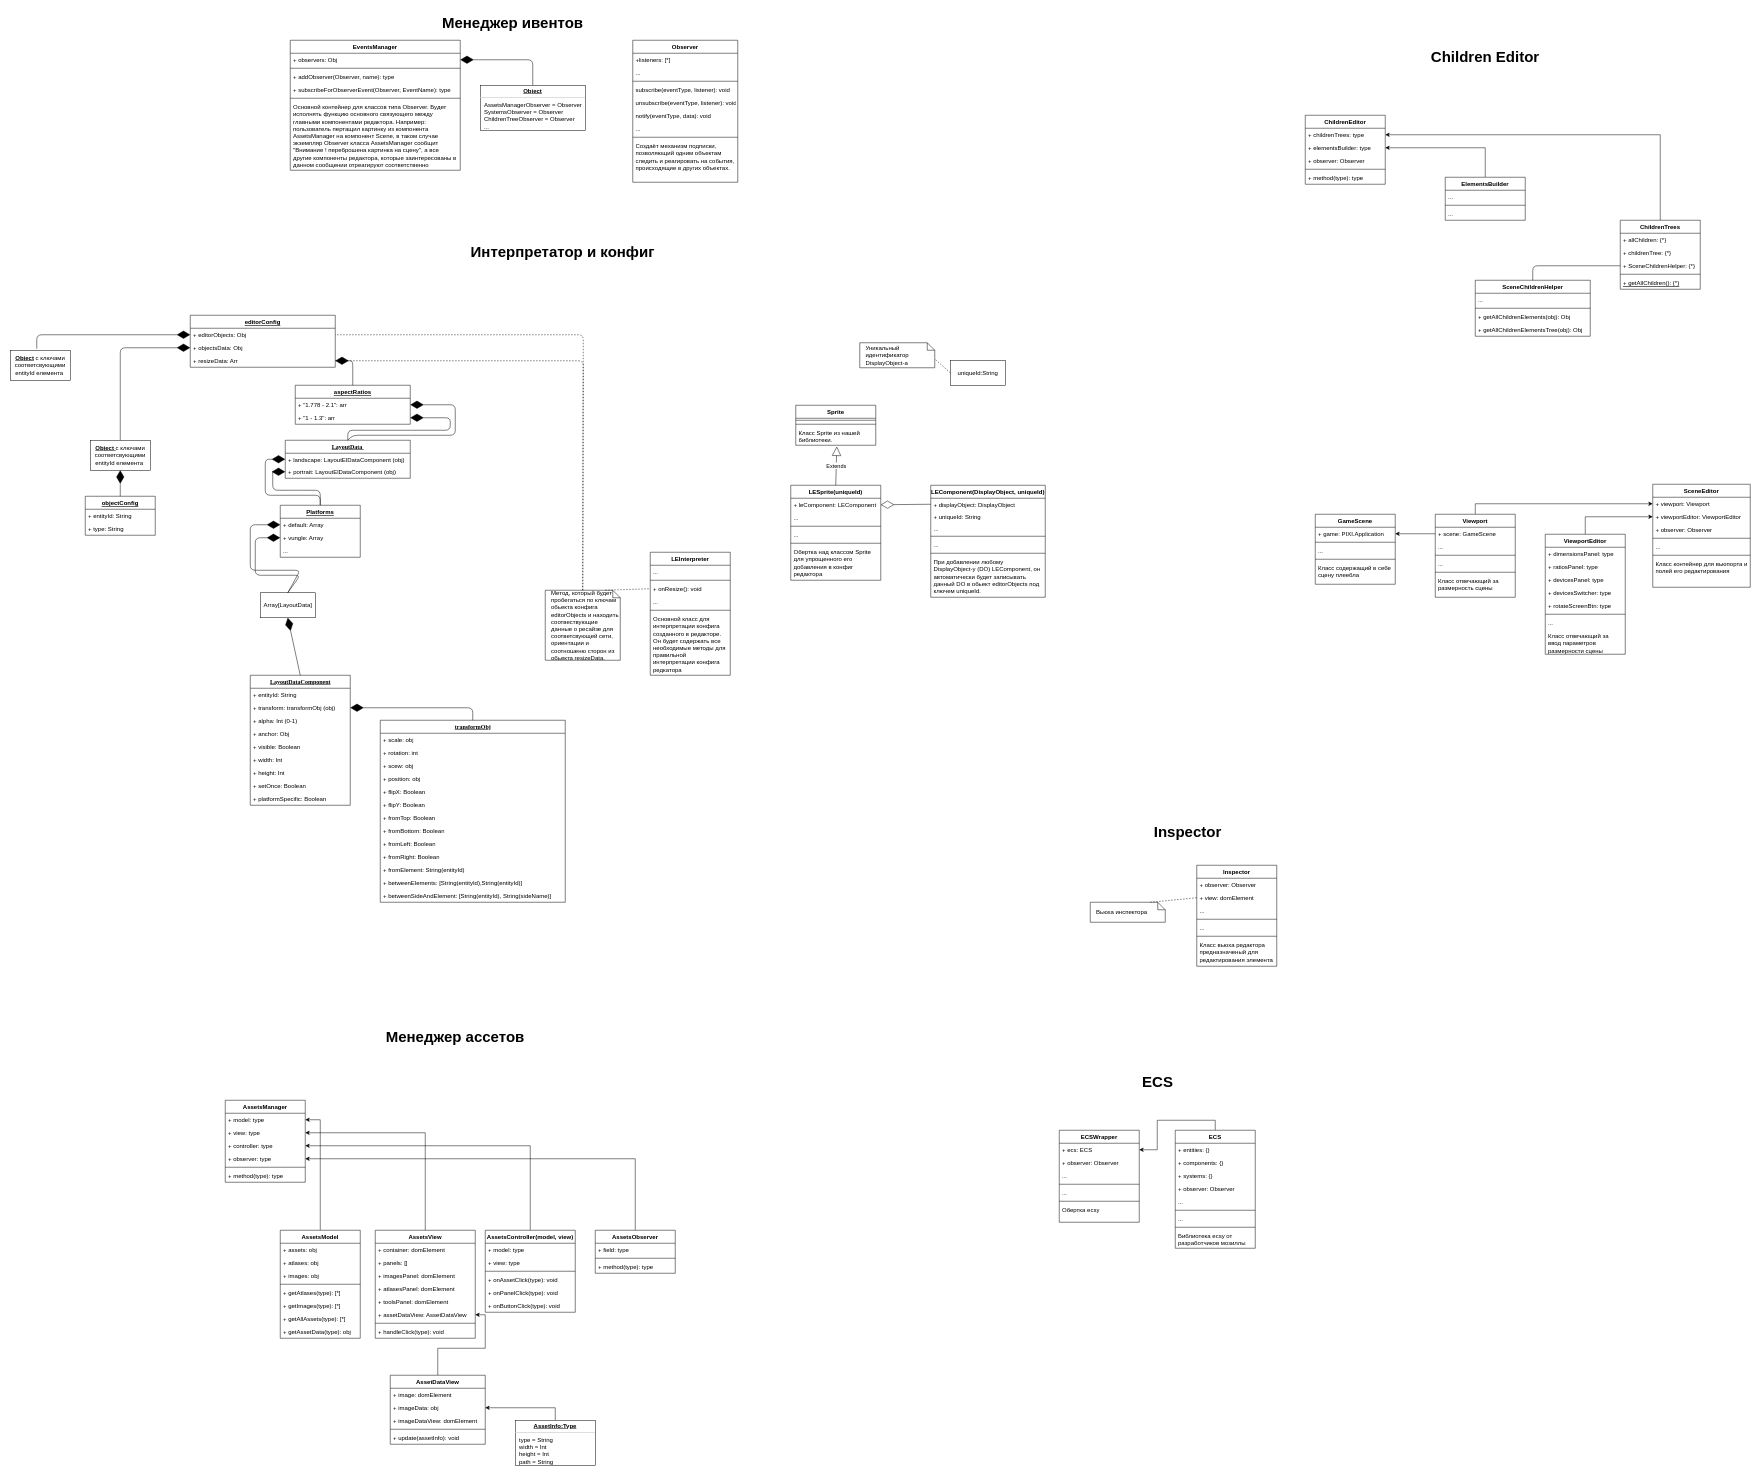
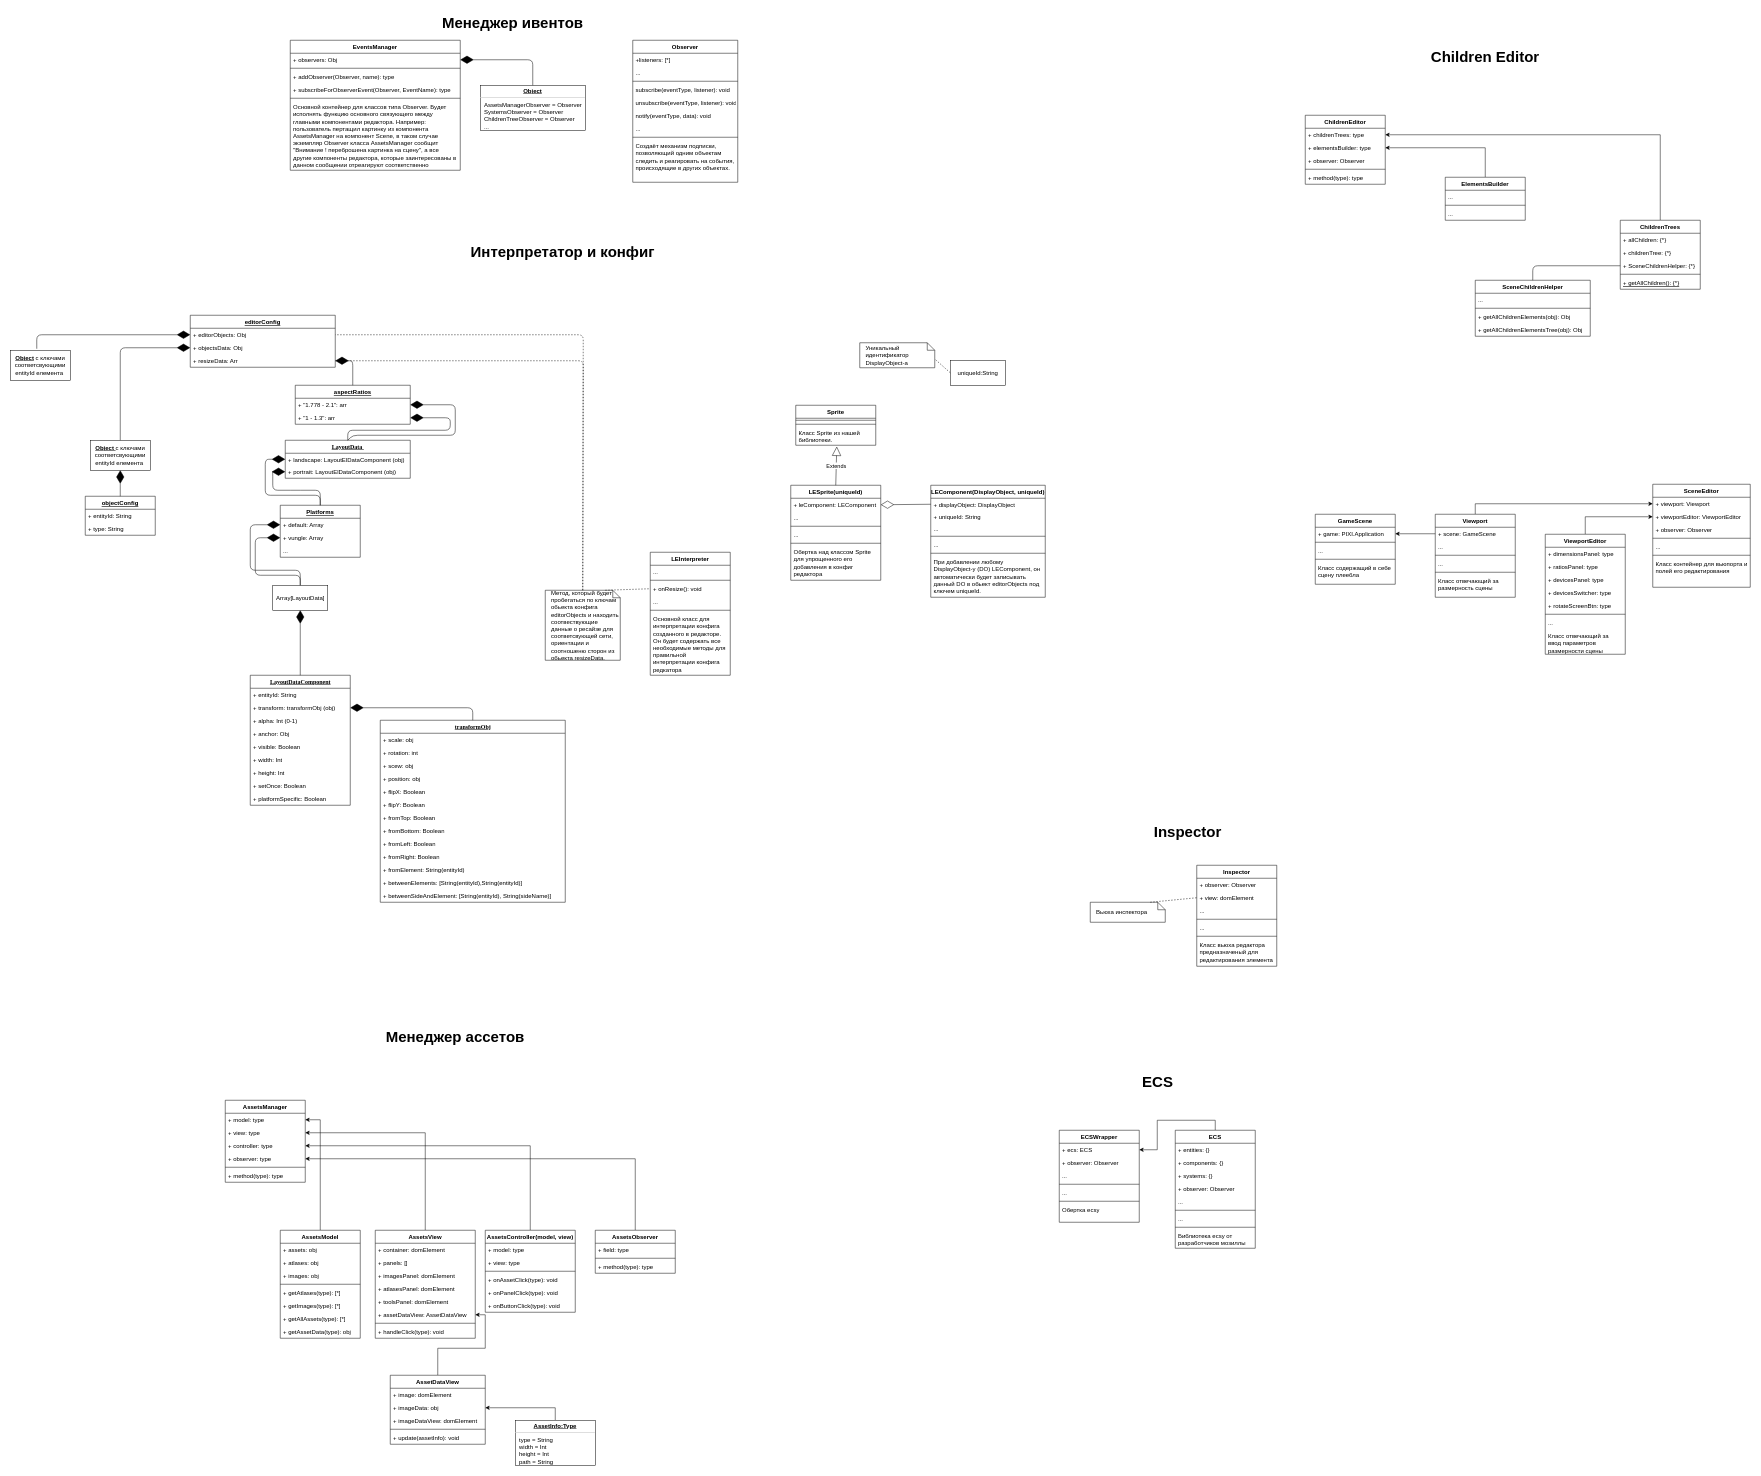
- <mxCell id="112" value="Array[LayoutData]" style="html=1;fontColor=#000000;" parent="1" vertex="1"><mxGeometry x="520" y="1185" width="110" height="50" as="geometry" /></mxCell>
+ <mxCell id="112" value="Array[LayoutData]" style="html=1;fontColor=#000000;" parent="1" vertex="1"><mxGeometry x="545" y="1170" width="110" height="50" as="geometry" /></mxCell>
